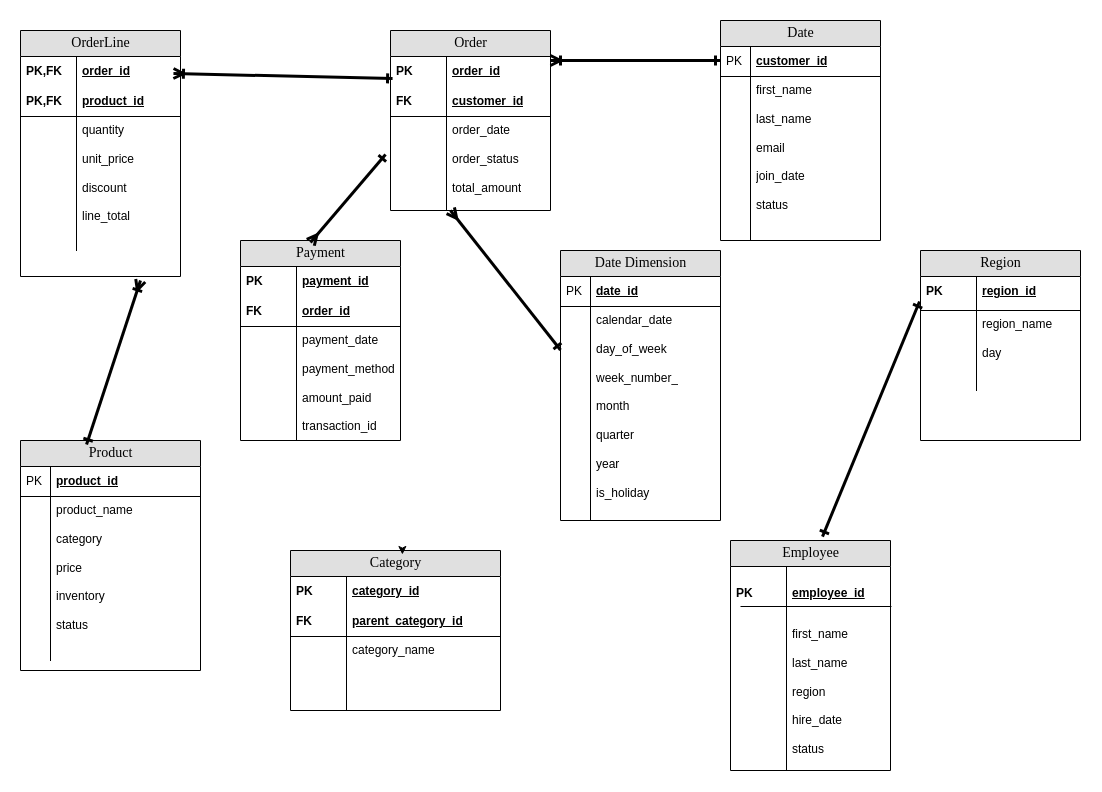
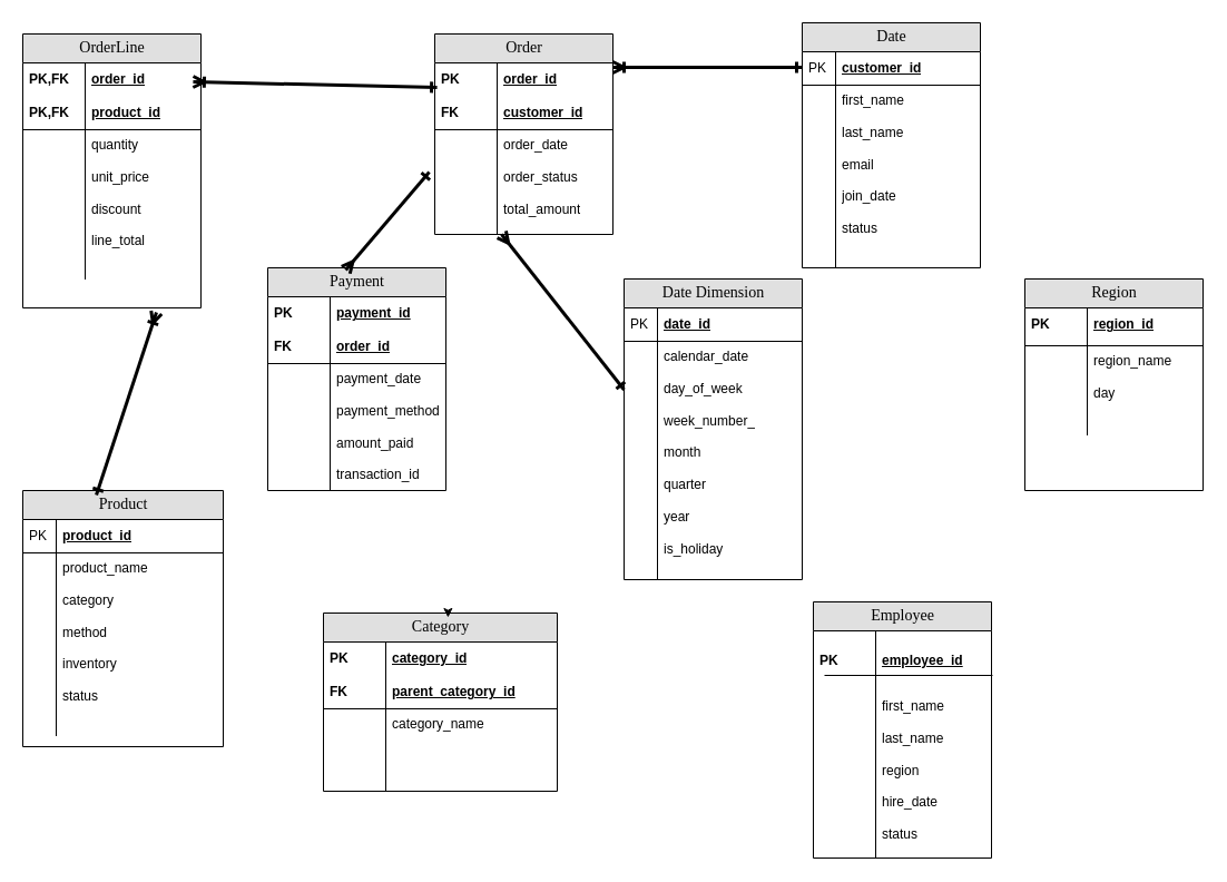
- <mxCell id="44" value="" style="endArrow=ERone;html=1;rounded=0;startArrow=ERone;startFill=0;strokeWidth=3;endFill=0;exitX=-0.006;exitY=0.833;exitDx=0;exitDy=0;exitPerimeter=0;entryX=0.575;entryY=-0.017;entryDx=0;entryDy=0;entryPerimeter=0;" parent="1" source="38" target="31" edge="1"><mxGeometry width="50" height="50" relative="1" as="geometry"><mxPoint x="650" y="393" as="sourcePoint" /><mxPoint x="710" y="347" as="targetPoint" /></mxGeometry></mxCell>
- <mxCell id="17" value="product_name&lt;div&gt;&lt;br&gt;&lt;/div&gt;&lt;div&gt;category&lt;/div&gt;&lt;div&gt;&lt;br&gt;&lt;/div&gt;&lt;div&gt;price&lt;/div&gt;&lt;div&gt;&lt;br&gt;&lt;/div&gt;&lt;div&gt;inventory&lt;/div&gt;&lt;div&gt;&lt;br&gt;&lt;/div&gt;&lt;div&gt;status&lt;/div&gt;&lt;div&gt;&lt;br&gt;&lt;/div&gt;" style="shape=partialRectangle;top=0;left=0;right=0;bottom=0;html=1;align=left;verticalAlign=top;fillColor=none;spacingLeft=34;spacingRight=4;whiteSpace=wrap;overflow=hidden;rotatable=0;points=[[0,0.5],[1,0.5]];portConstraint=eastwest;dropTarget=0;" parent="14" vertex="1"><mxGeometry y="56" width="180" height="154" as="geometry" /></mxCell>
+ <mxCell id="17" value="product_name&lt;div&gt;&lt;br&gt;&lt;/div&gt;&lt;div&gt;category&lt;/div&gt;&lt;div&gt;&lt;br&gt;&lt;/div&gt;&lt;div&gt;method&lt;/div&gt;&lt;div&gt;&lt;br&gt;&lt;/div&gt;&lt;div&gt;inventory&lt;/div&gt;&lt;div&gt;&lt;br&gt;&lt;/div&gt;&lt;div&gt;status&lt;/div&gt;&lt;div&gt;&lt;br&gt;&lt;/div&gt;" style="shape=partialRectangle;top=0;left=0;right=0;bottom=0;html=1;align=left;verticalAlign=top;fillColor=none;spacingLeft=34;spacingRight=4;whiteSpace=wrap;overflow=hidden;rotatable=0;points=[[0,0.5],[1,0.5]];portConstraint=eastwest;dropTarget=0;" parent="14" vertex="1"><mxGeometry y="56" width="180" height="154" as="geometry" /></mxCell>
